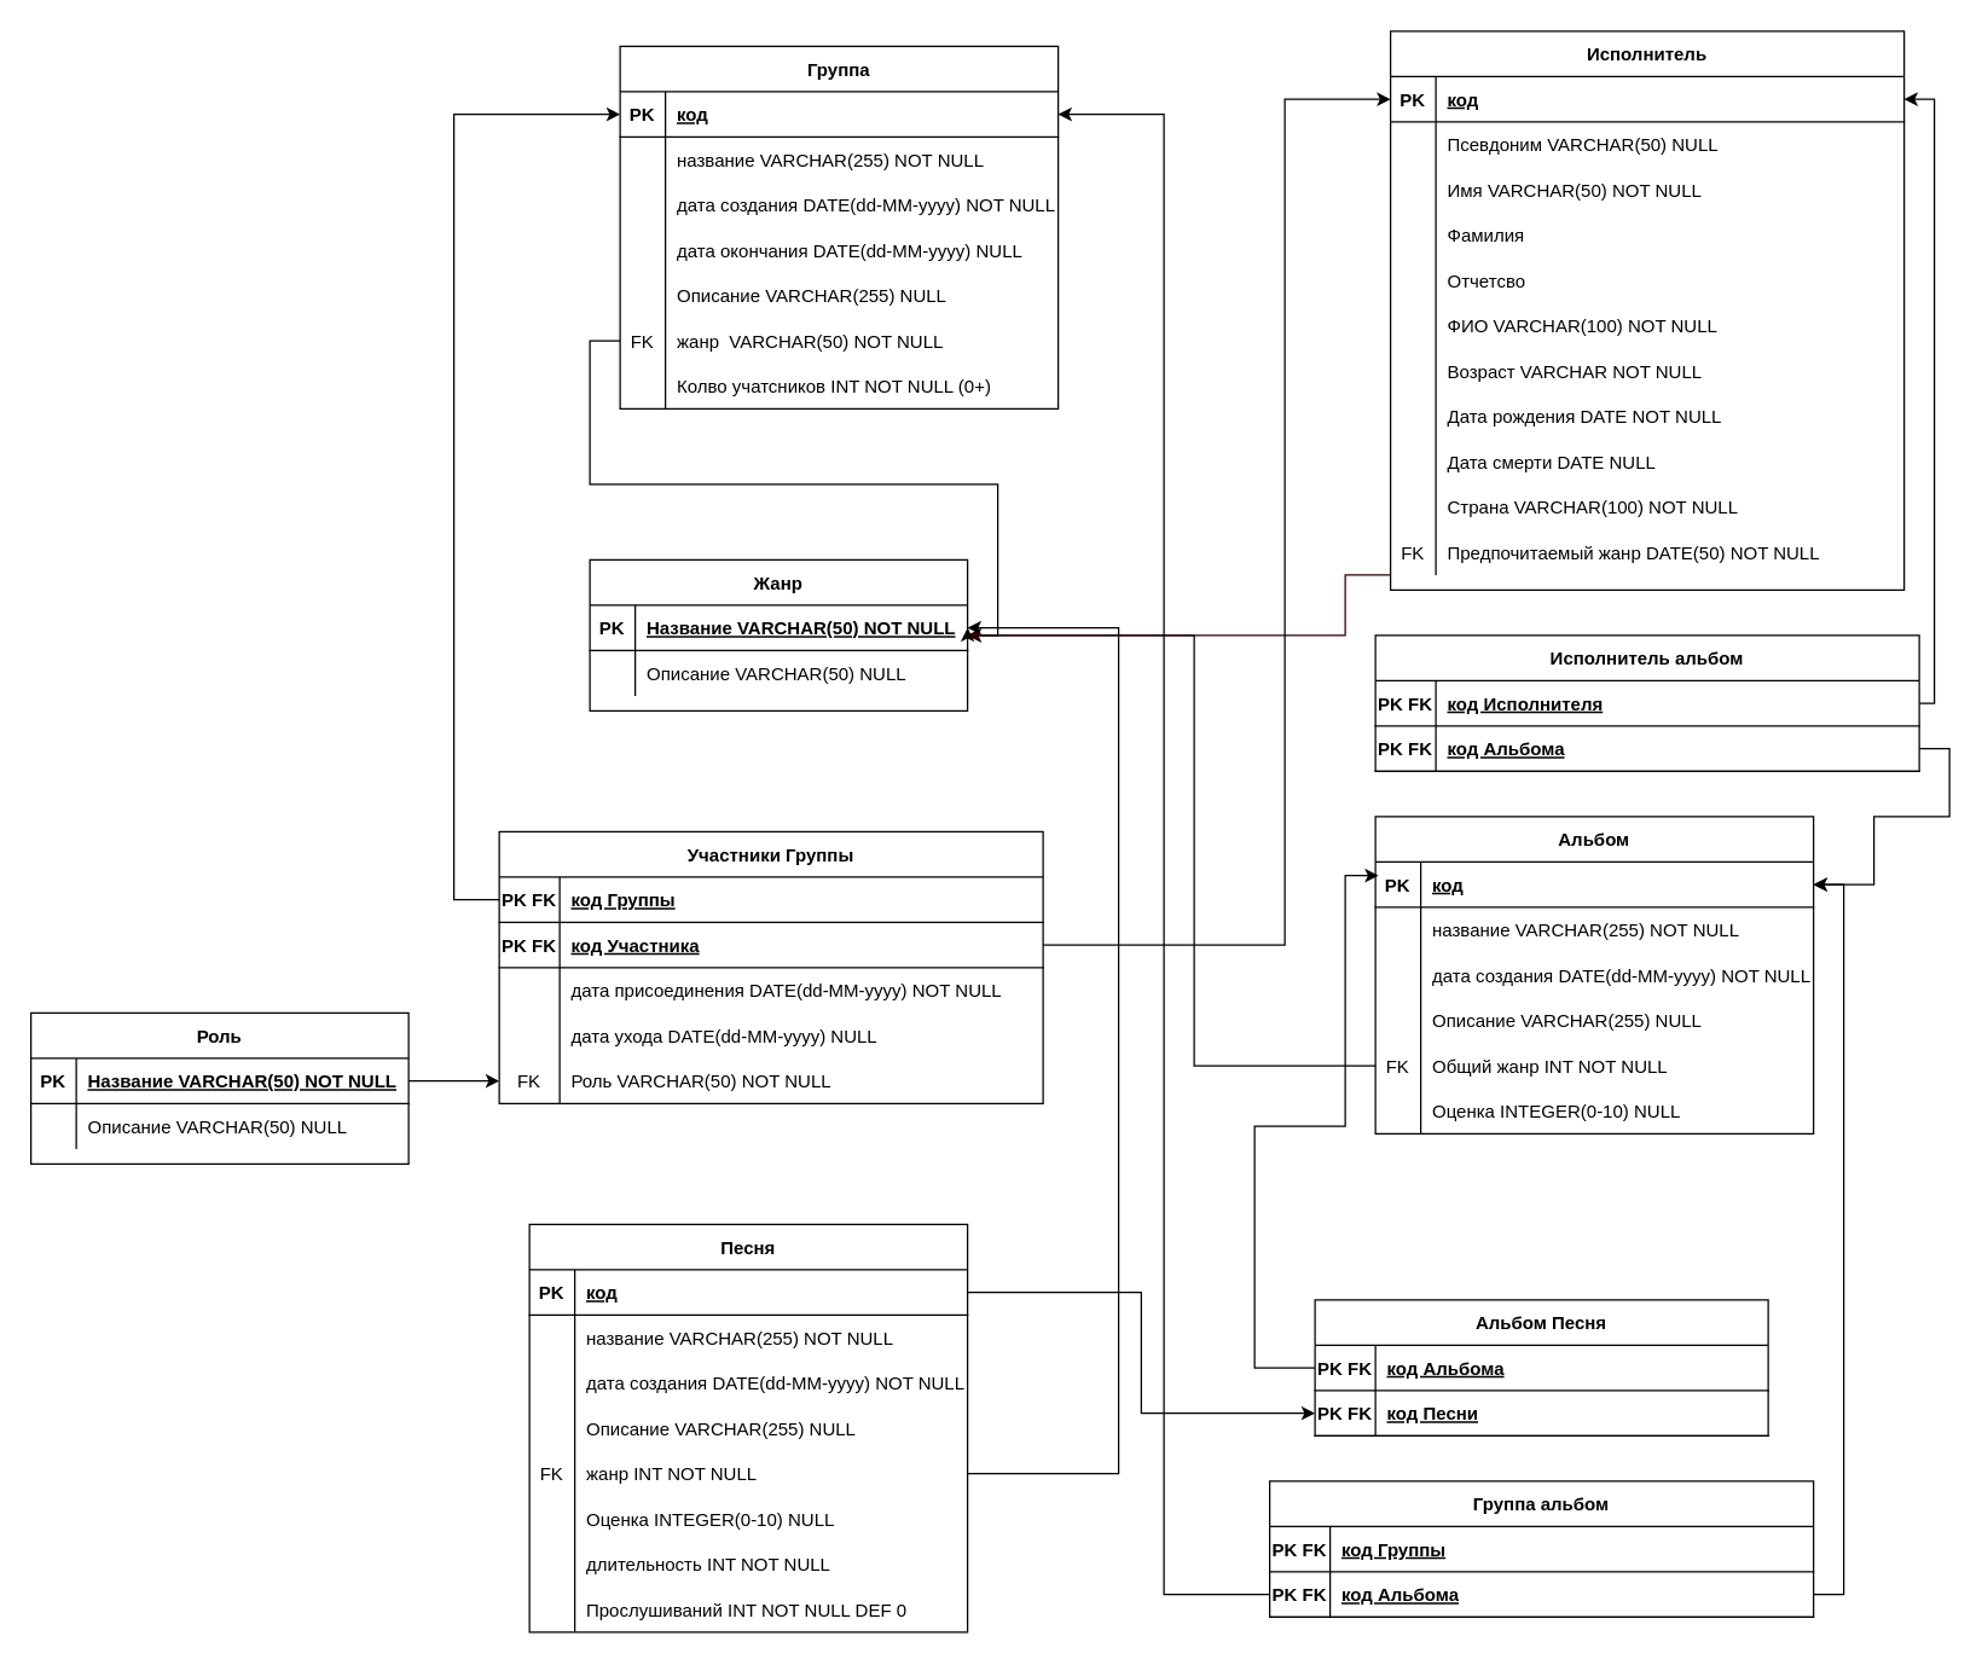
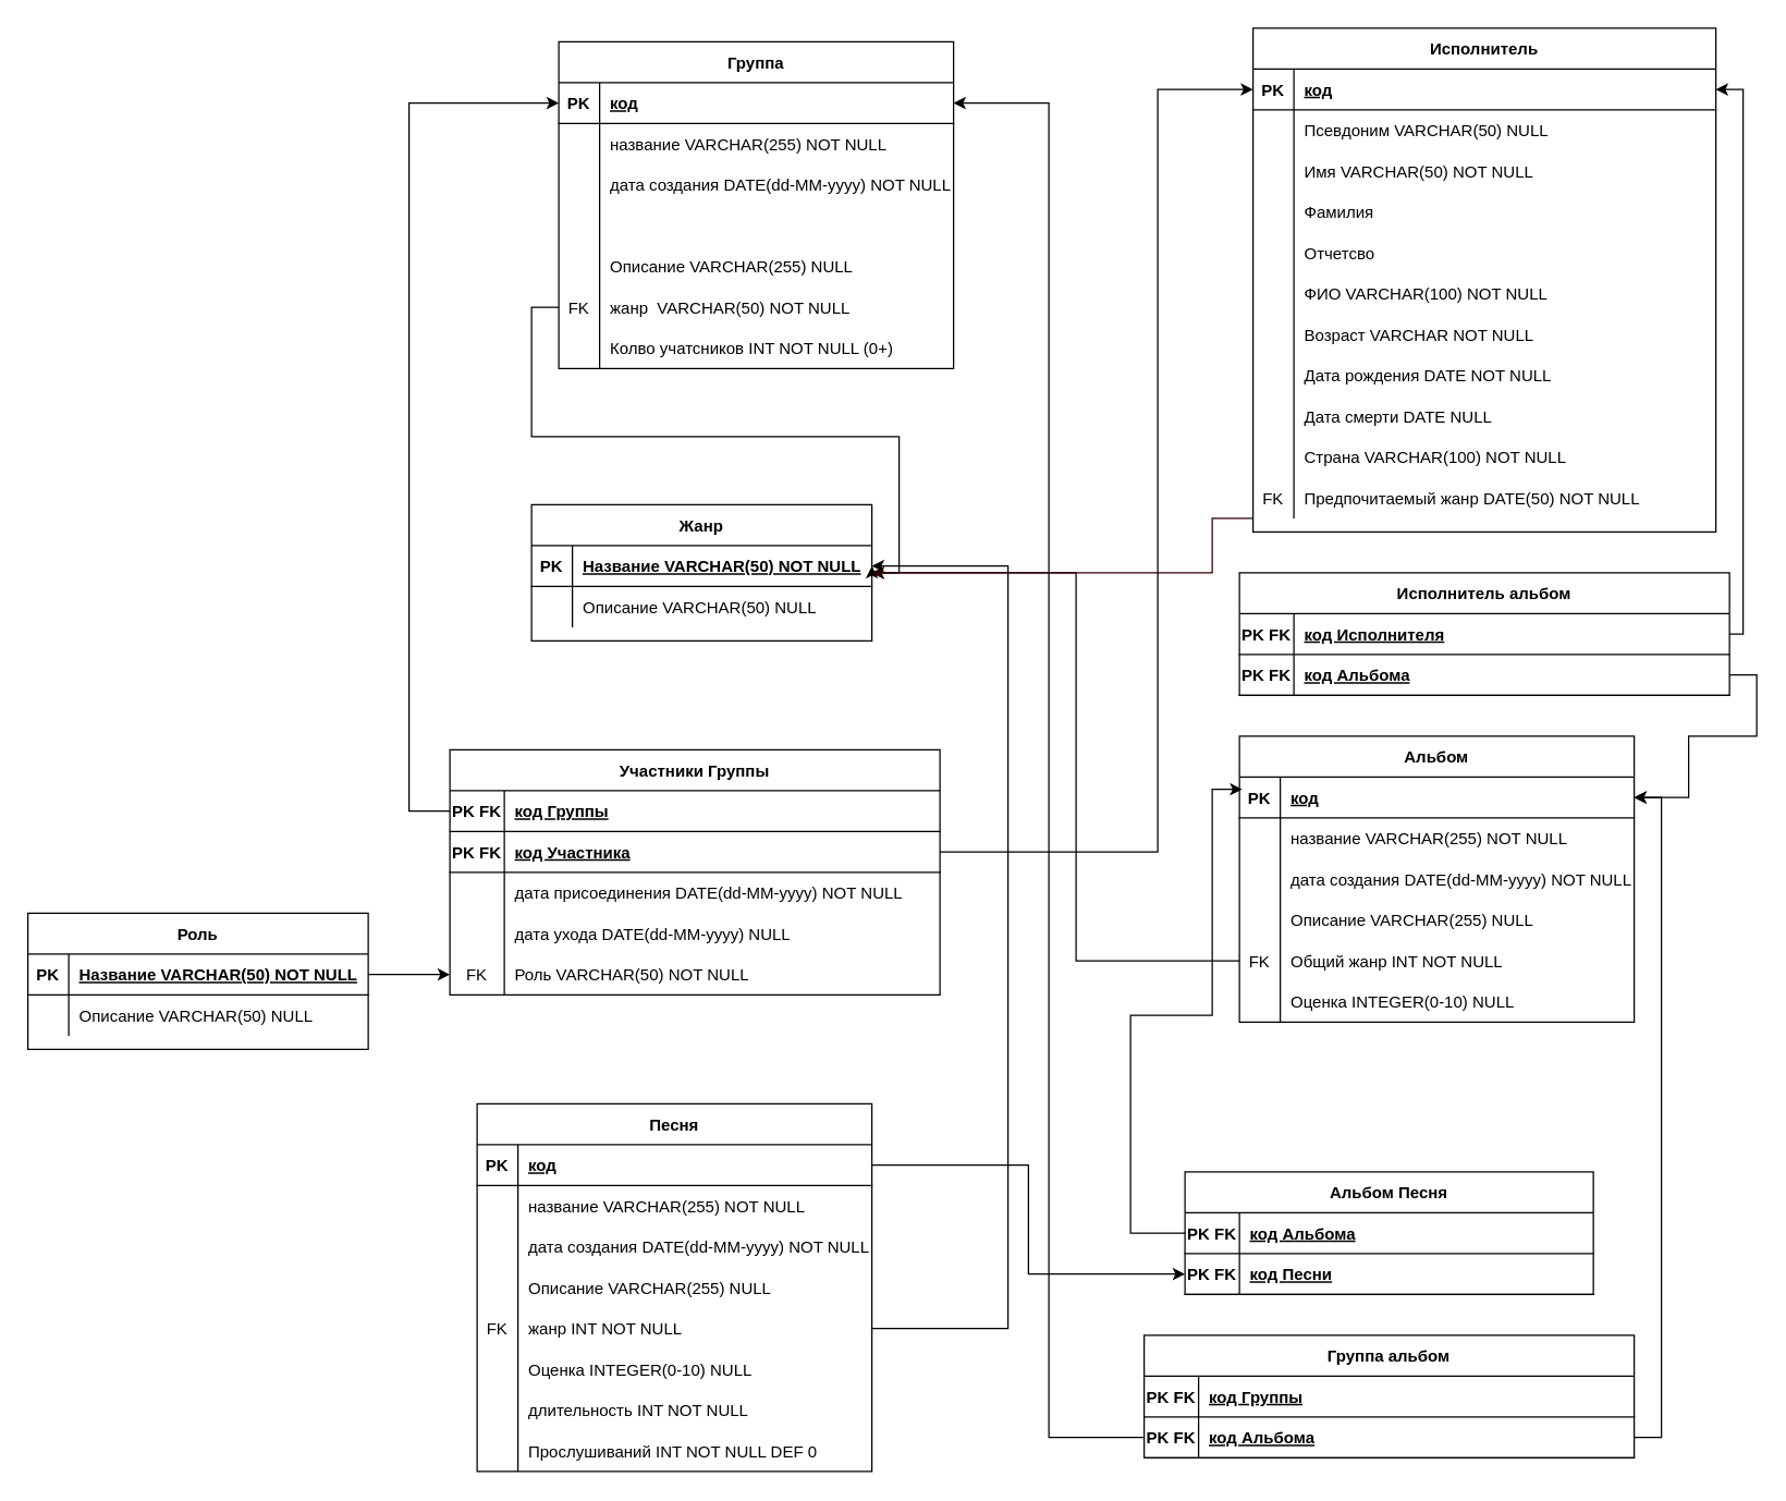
- <mxCell id="55" value="дата окончания DATE(dd-MM-yyyy) NULL " style="shape=partialRectangle;overflow=hidden;connectable=0;fillColor=none;top=0;left=0;bottom=0;right=0;align=left;spacingLeft=6;" parent="53" vertex="1"><mxGeometry x="30" width="260" height="30" as="geometry" /></mxCell>
